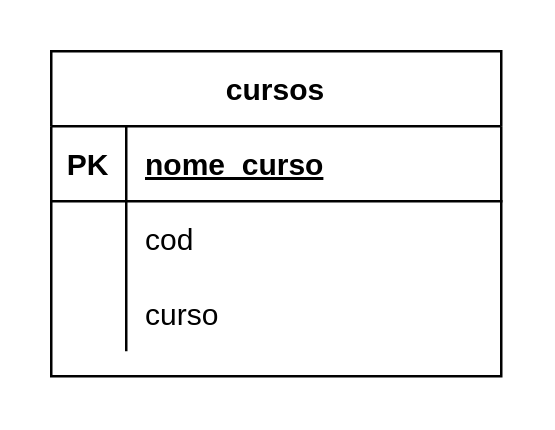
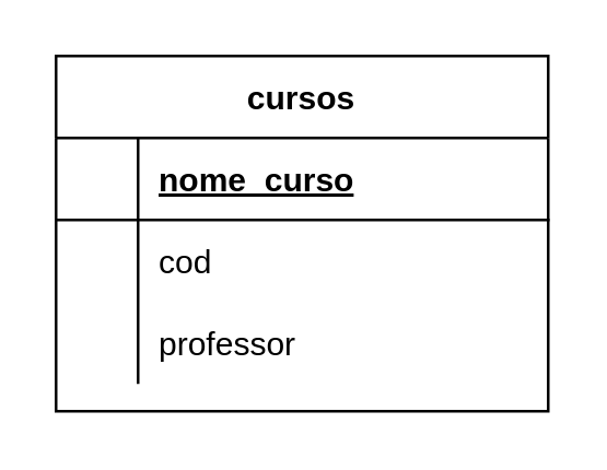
- <mxCell id="4" value="PK" style="shape=partialRectangle;connectable=0;fillColor=none;top=0;left=0;bottom=0;right=0;fontStyle=1;overflow=hidden;" vertex="1" parent="3"><mxGeometry width="30" height="30" as="geometry" /></mxCell>
- <mxCell id="11" value="curso" style="shape=partialRectangle;connectable=0;fillColor=none;top=0;left=0;bottom=0;right=0;align=left;spacingLeft=6;overflow=hidden;" vertex="1" parent="9"><mxGeometry x="30" width="150" height="30" as="geometry" /></mxCell>
+ <mxCell id="11" value="professor" style="shape=partialRectangle;connectable=0;fillColor=none;top=0;left=0;bottom=0;right=0;align=left;spacingLeft=6;overflow=hidden;" vertex="1" parent="9"><mxGeometry x="30" width="150" height="30" as="geometry" /></mxCell>
